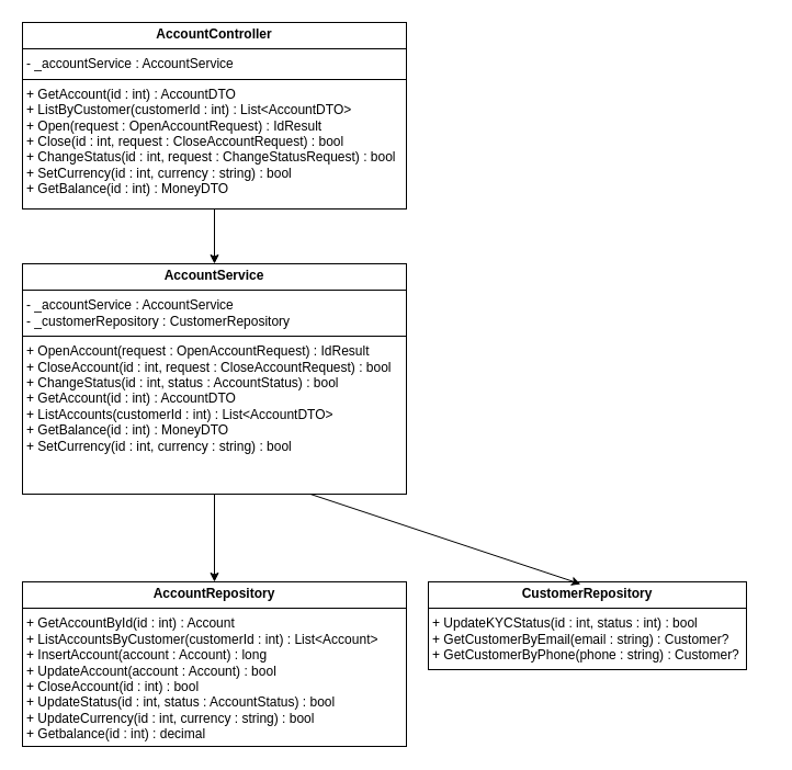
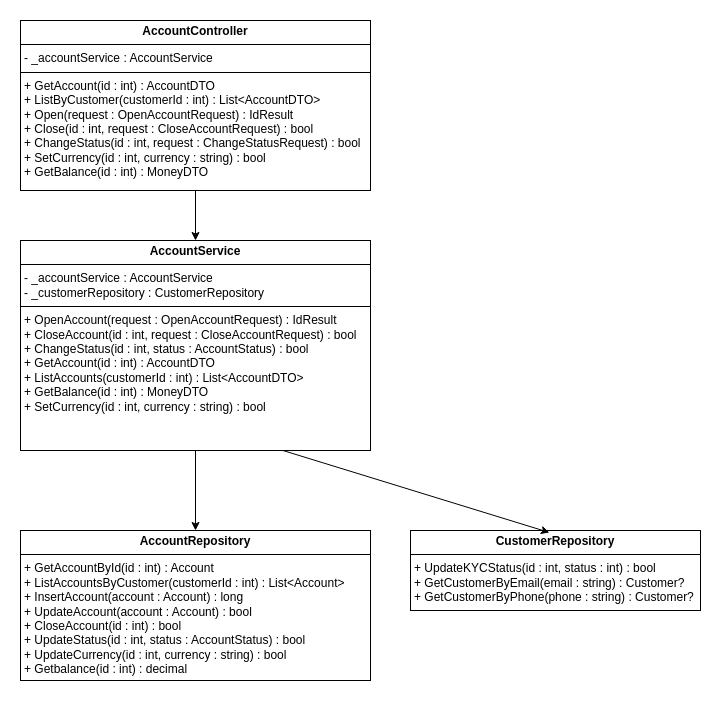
- <mxCell id="7" value="&lt;p style=&quot;margin:0px;margin-top:4px;text-align:center;&quot;&gt;&lt;b&gt;CustomerRepository&lt;/b&gt;&lt;/p&gt;&lt;hr size=&quot;1&quot; style=&quot;border-style:solid;&quot;&gt;&lt;p style=&quot;margin:0px;margin-left:4px;&quot;&gt;+ UpdateKYCStatus(id : int, status : int) : bool&lt;/p&gt;&lt;p style=&quot;margin:0px;margin-left:4px;&quot;&gt;+ GetCustomerByEmail(email : string) : Customer?&lt;/p&gt;&lt;p style=&quot;margin:0px;margin-left:4px;&quot;&gt;+ GetCustomerByPhone(phone : string) : Customer?&lt;/p&gt;" style="verticalAlign=top;align=left;overflow=fill;html=1;whiteSpace=wrap;" parent="1" vertex="1"><mxGeometry x="390" y="530" width="290" height="80" as="geometry" /></mxCell>
+ <mxCell id="7" value="&lt;p style=&quot;margin:0px;margin-top:4px;text-align:center;&quot;&gt;&lt;b&gt;CustomerRepository&lt;/b&gt;&lt;/p&gt;&lt;hr size=&quot;1&quot; style=&quot;border-style:solid;&quot;&gt;&lt;p style=&quot;margin:0px;margin-left:4px;&quot;&gt;+ UpdateKYCStatus(id : int, status : int) : bool&lt;/p&gt;&lt;p style=&quot;margin:0px;margin-left:4px;&quot;&gt;+ GetCustomerByEmail(email : string) : Customer?&lt;/p&gt;&lt;p style=&quot;margin:0px;margin-left:4px;&quot;&gt;+ GetCustomerByPhone(phone : string) : Customer?&lt;/p&gt;" style="verticalAlign=top;align=left;overflow=fill;html=1;whiteSpace=wrap;" parent="1" vertex="1"><mxGeometry x="410" y="530" width="290" height="80" as="geometry" /></mxCell>
